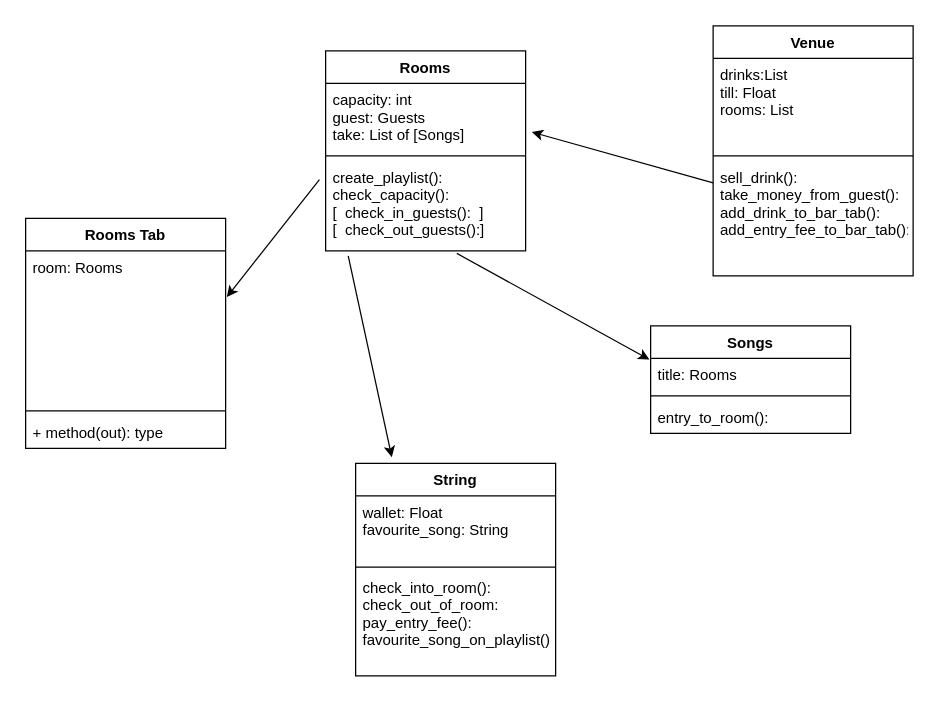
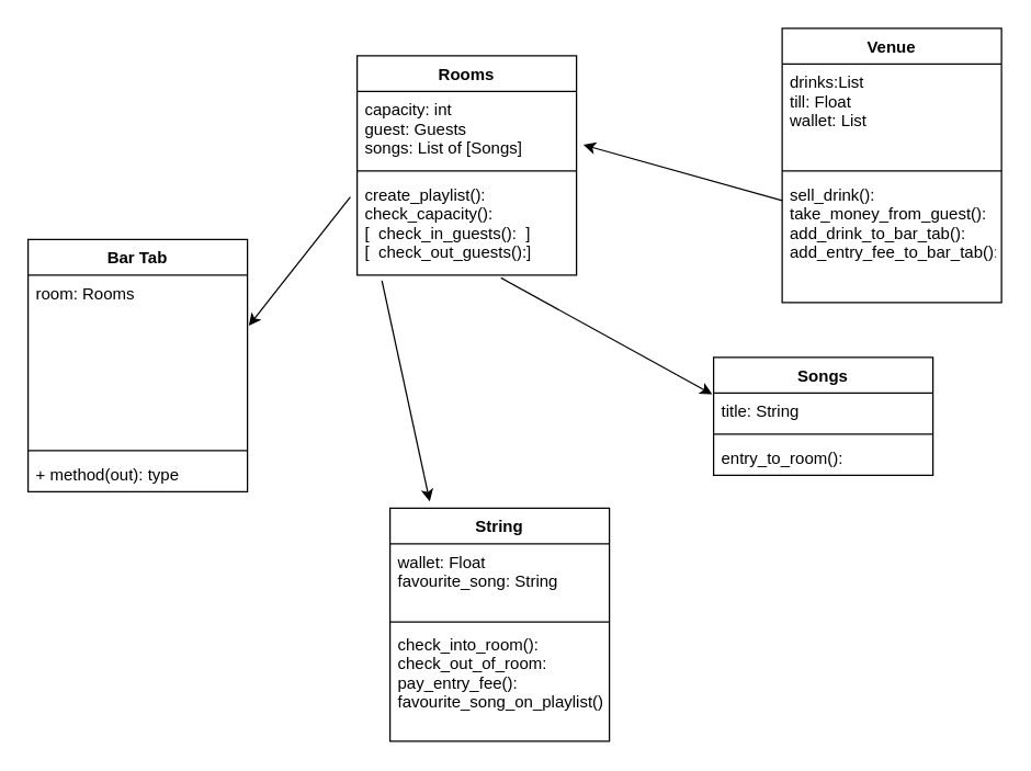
- <mxCell id="6" value="drinks:List &#10;till: Float&#10;rooms: List" style="text;strokeColor=none;fillColor=none;align=left;verticalAlign=top;spacingLeft=4;spacingRight=4;overflow=hidden;rotatable=0;points=[[0,0.5],[1,0.5]];portConstraint=eastwest;" vertex="1" parent="5"><mxGeometry y="26" width="160" height="74" as="geometry" /></mxCell>
+ <mxCell id="6" value="drinks:List &#10;till: Float&#10;wallet: List" style="text;strokeColor=none;fillColor=none;align=left;verticalAlign=top;spacingLeft=4;spacingRight=4;overflow=hidden;rotatable=0;points=[[0,0.5],[1,0.5]];portConstraint=eastwest;" vertex="1" parent="5"><mxGeometry y="26" width="160" height="74" as="geometry" /></mxCell>
- <mxCell id="10" value="capacity: int&#10;guest: Guests&#10;take: List of [Songs]" style="text;strokeColor=none;fillColor=none;align=left;verticalAlign=top;spacingLeft=4;spacingRight=4;overflow=hidden;rotatable=0;points=[[0,0.5],[1,0.5]];portConstraint=eastwest;" vertex="1" parent="9"><mxGeometry y="26" width="160" height="54" as="geometry" /></mxCell>
+ <mxCell id="10" value="capacity: int&#10;guest: Guests&#10;songs: List of [Songs]" style="text;strokeColor=none;fillColor=none;align=left;verticalAlign=top;spacingLeft=4;spacingRight=4;overflow=hidden;rotatable=0;points=[[0,0.5],[1,0.5]];portConstraint=eastwest;" vertex="1" parent="9"><mxGeometry y="26" width="160" height="54" as="geometry" /></mxCell>
- <mxCell id="21" value="Rooms Tab" style="swimlane;fontStyle=1;align=center;verticalAlign=top;childLayout=stackLayout;horizontal=1;startSize=26;horizontalStack=0;resizeParent=1;resizeParentMax=0;resizeLast=0;collapsible=1;marginBottom=0;" vertex="1" parent="1"><mxGeometry x="20" y="174" width="160" height="184" as="geometry" /></mxCell>
+ <mxCell id="21" value="Bar Tab" style="swimlane;fontStyle=1;align=center;verticalAlign=top;childLayout=stackLayout;horizontal=1;startSize=26;horizontalStack=0;resizeParent=1;resizeParentMax=0;resizeLast=0;collapsible=1;marginBottom=0;" vertex="1" parent="1"><mxGeometry x="20" y="174" width="160" height="184" as="geometry" /></mxCell>
- <mxCell id="14" value="title: Rooms" style="text;strokeColor=none;fillColor=none;align=left;verticalAlign=top;spacingLeft=4;spacingRight=4;overflow=hidden;rotatable=0;points=[[0,0.5],[1,0.5]];portConstraint=eastwest;" vertex="1" parent="13"><mxGeometry y="26" width="160" height="26" as="geometry" /></mxCell>
+ <mxCell id="14" value="title: String" style="text;strokeColor=none;fillColor=none;align=left;verticalAlign=top;spacingLeft=4;spacingRight=4;overflow=hidden;rotatable=0;points=[[0,0.5],[1,0.5]];portConstraint=eastwest;" vertex="1" parent="13"><mxGeometry y="26" width="160" height="26" as="geometry" /></mxCell>
